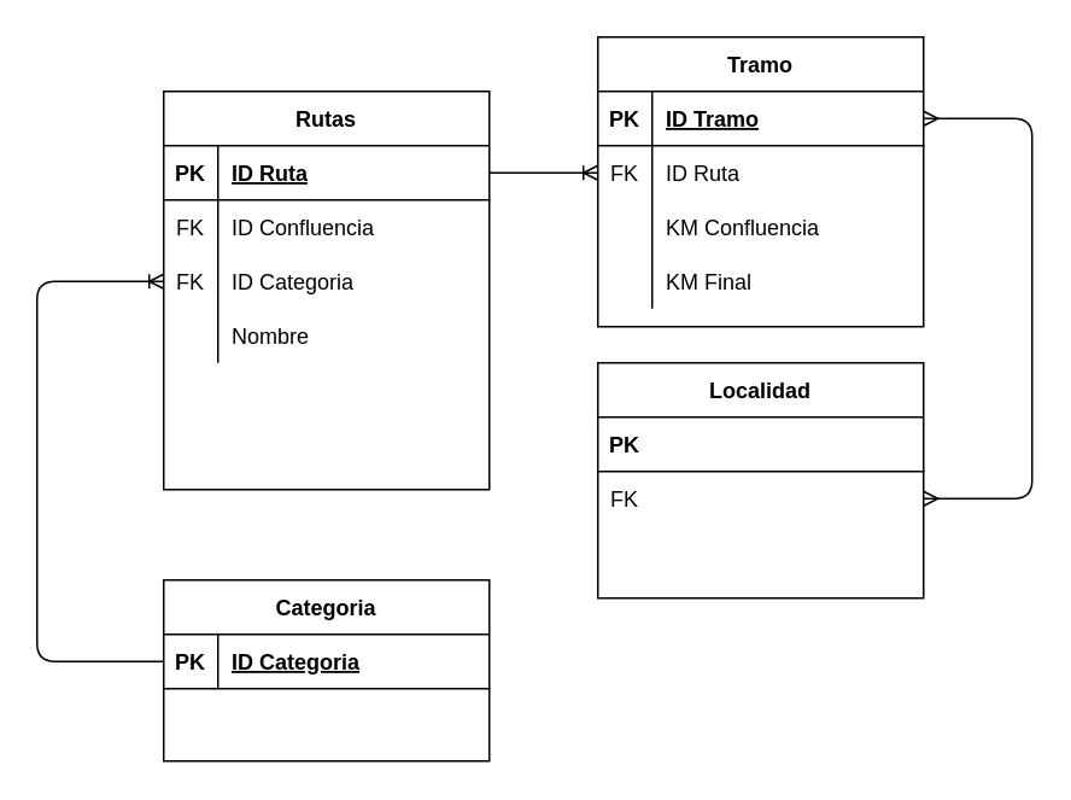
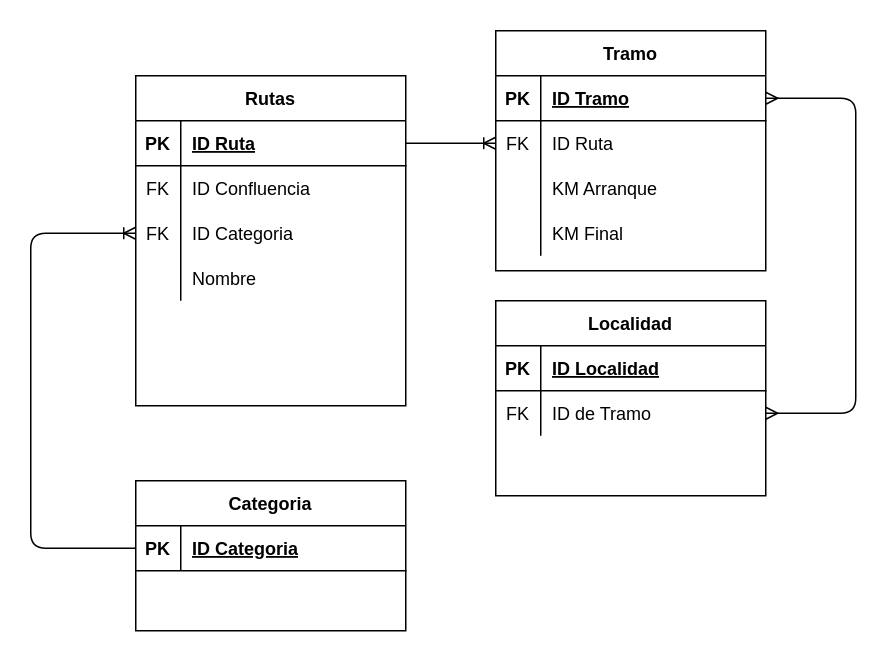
- <mxCell id="34" value="KM Confluencia" style="shape=partialRectangle;connectable=0;fillColor=none;top=0;left=0;bottom=0;right=0;align=left;spacingLeft=6;overflow=hidden;" parent="32" vertex="1"><mxGeometry x="30" width="150" height="30" as="geometry" /></mxCell>
+ <mxCell id="34" value="KM Arranque" style="shape=partialRectangle;connectable=0;fillColor=none;top=0;left=0;bottom=0;right=0;align=left;spacingLeft=6;overflow=hidden;" parent="32" vertex="1"><mxGeometry x="30" width="150" height="30" as="geometry" /></mxCell>
+ <mxCell id="41" value="ID Localidad" style="shape=partialRectangle;connectable=0;fillColor=none;top=0;left=0;bottom=0;right=0;align=left;spacingLeft=6;fontStyle=5;overflow=hidden;" parent="39" vertex="1"><mxGeometry x="30" width="150" height="30" as="geometry" /></mxCell>
+ <mxCell id="44" value="ID de Tramo" style="shape=partialRectangle;connectable=0;fillColor=none;top=0;left=0;bottom=0;right=0;align=left;spacingLeft=6;overflow=hidden;" parent="42" vertex="1"><mxGeometry x="30" width="150" height="30" as="geometry" /></mxCell>
